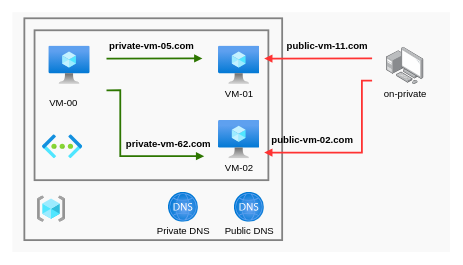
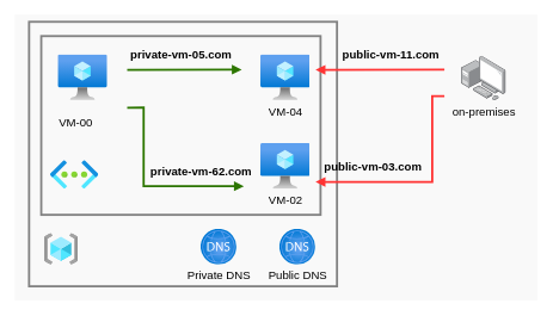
- <mxCell id="6" value="VM-01" style="text;html=1;align=center;verticalAlign=middle;resizable=0;points=[];autosize=1;strokeColor=none;fillColor=none;glass=0;fontSize=16;fontColor=#000000;" parent="1" vertex="1"><mxGeometry x="363" y="140" width="70" height="30" as="geometry" /></mxCell>
+ <mxCell id="6" value="VM-04" style="text;html=1;align=center;verticalAlign=middle;resizable=0;points=[];autosize=1;strokeColor=none;fillColor=none;glass=0;fontSize=16;fontColor=#000000;" parent="1" vertex="1"><mxGeometry x="363" y="140" width="70" height="30" as="geometry" /></mxCell>
- <mxCell id="22" value="on-private" style="text;html=1;align=center;verticalAlign=middle;resizable=0;points=[];autosize=1;strokeColor=none;fillColor=none;glass=0;fontSize=16;fontColor=#000000;" vertex="1" parent="1"><mxGeometry x="620" y="140" width="110" height="30" as="geometry" /></mxCell>
+ <mxCell id="22" value="on-premises" style="text;html=1;align=center;verticalAlign=middle;resizable=0;points=[];autosize=1;strokeColor=none;fillColor=none;glass=0;fontSize=16;fontColor=#000000;" vertex="1" parent="1"><mxGeometry x="620" y="140" width="110" height="30" as="geometry" /></mxCell>
- <mxCell id="25" value="public-vm-02.com" style="text;html=1;align=center;verticalAlign=middle;resizable=0;points=[];autosize=1;strokeColor=none;fillColor=none;glass=0;fontSize=16;fontStyle=1;fontColor=#000000;" vertex="1" parent="1"><mxGeometry x="440" y="217" width="160" height="30" as="geometry" /></mxCell>
+ <mxCell id="25" value="public-vm-03.com" style="text;html=1;align=center;verticalAlign=middle;resizable=0;points=[];autosize=1;strokeColor=none;fillColor=none;glass=0;fontSize=16;fontStyle=1;fontColor=#000000;" vertex="1" parent="1"><mxGeometry x="440" y="217" width="160" height="30" as="geometry" /></mxCell>
